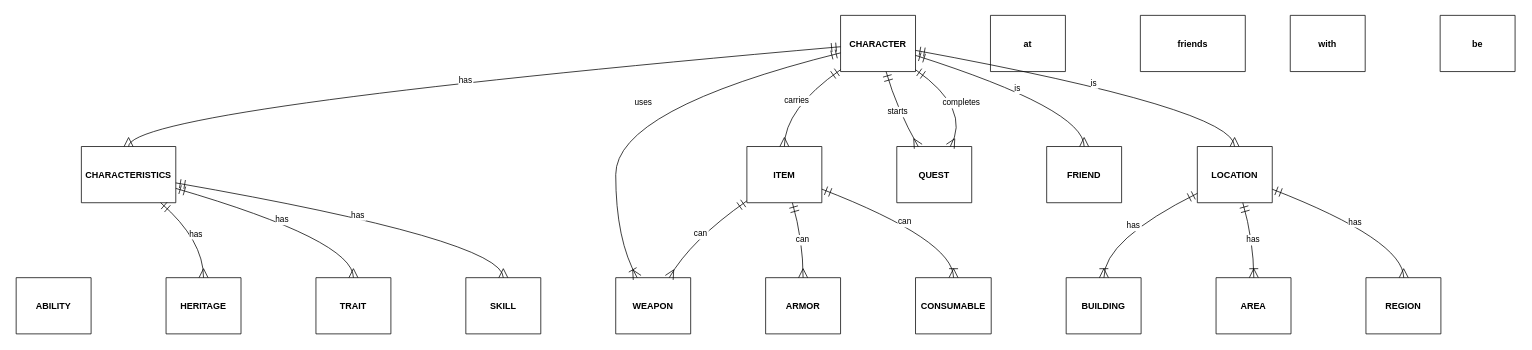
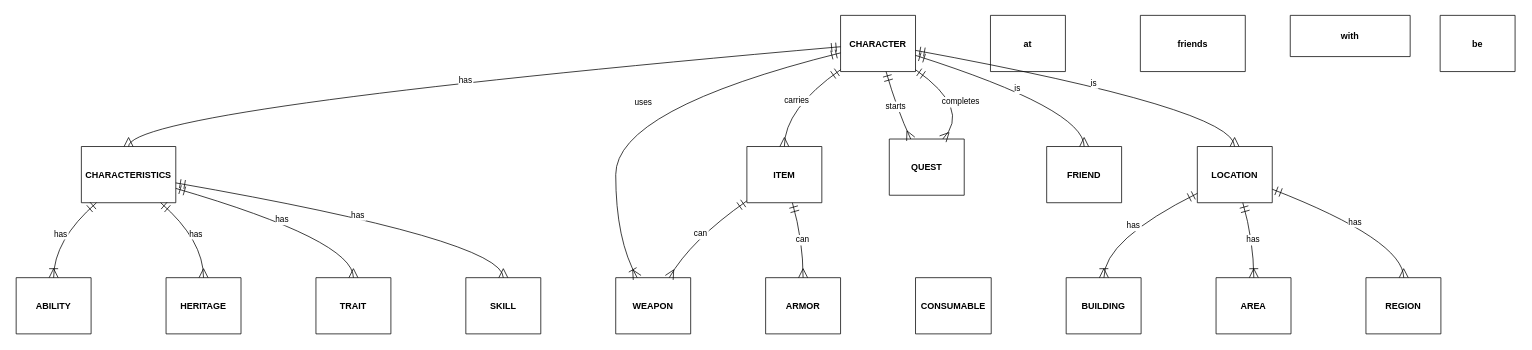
- <mxCell id="11" value="with" style="shape=table;startSize=75;container=1;collapsible=0;childLayout=tableLayout;fixedRows=1;rowLines=1;fontStyle=1;align=center;resizeLast=1;" vertex="1" parent="1"><mxGeometry x="1720" y="20" width="100" height="75" as="geometry" /></mxCell>
+ <mxCell id="11" value="with" style="shape=table;startSize=75;container=1;collapsible=0;childLayout=tableLayout;fixedRows=1;rowLines=1;fontStyle=1;align=center;resizeLast=1;" vertex="1" parent="1"><mxGeometry x="1720" y="20" width="160" height="55" as="geometry" /></mxCell>
- <mxCell id="8" value="QUEST" style="shape=table;startSize=75;container=1;collapsible=0;childLayout=tableLayout;fixedRows=1;rowLines=1;fontStyle=1;align=center;resizeLast=1;" vertex="1" parent="1"><mxGeometry x="1195" y="195" width="100" height="75" as="geometry" /></mxCell>
+ <mxCell id="8" value="QUEST" style="shape=table;startSize=75;container=1;collapsible=0;childLayout=tableLayout;fixedRows=1;rowLines=1;fontStyle=1;align=center;resizeLast=1;" vertex="1" parent="1"><mxGeometry x="1185" y="185" width="100" height="75" as="geometry" /></mxCell>
- <mxCell id="35" value="can" style="curved=1;startArrow=ERmandOne;startSize=10;;endArrow=ERoneToMany;endSize=10;;exitX=1;exitY=0.758;entryX=0.502;entryY=0;" edge="1" parent="1" source="5" target="18"><mxGeometry relative="1" as="geometry"><Array as="points"><mxPoint x="1271" y="320" /></Array></mxGeometry></mxCell>
+ <mxCell id="29" value="has" style="curved=1;startArrow=ERmandOne;startSize=10;;endArrow=ERoneToMany;endSize=10;;exitX=0.16;exitY=1;entryX=0.5;entryY=0;" edge="1" parent="1" source="3" target="12"><mxGeometry relative="1" as="geometry"><Array as="points"><mxPoint x="70" y="320" /></Array></mxGeometry></mxCell>
